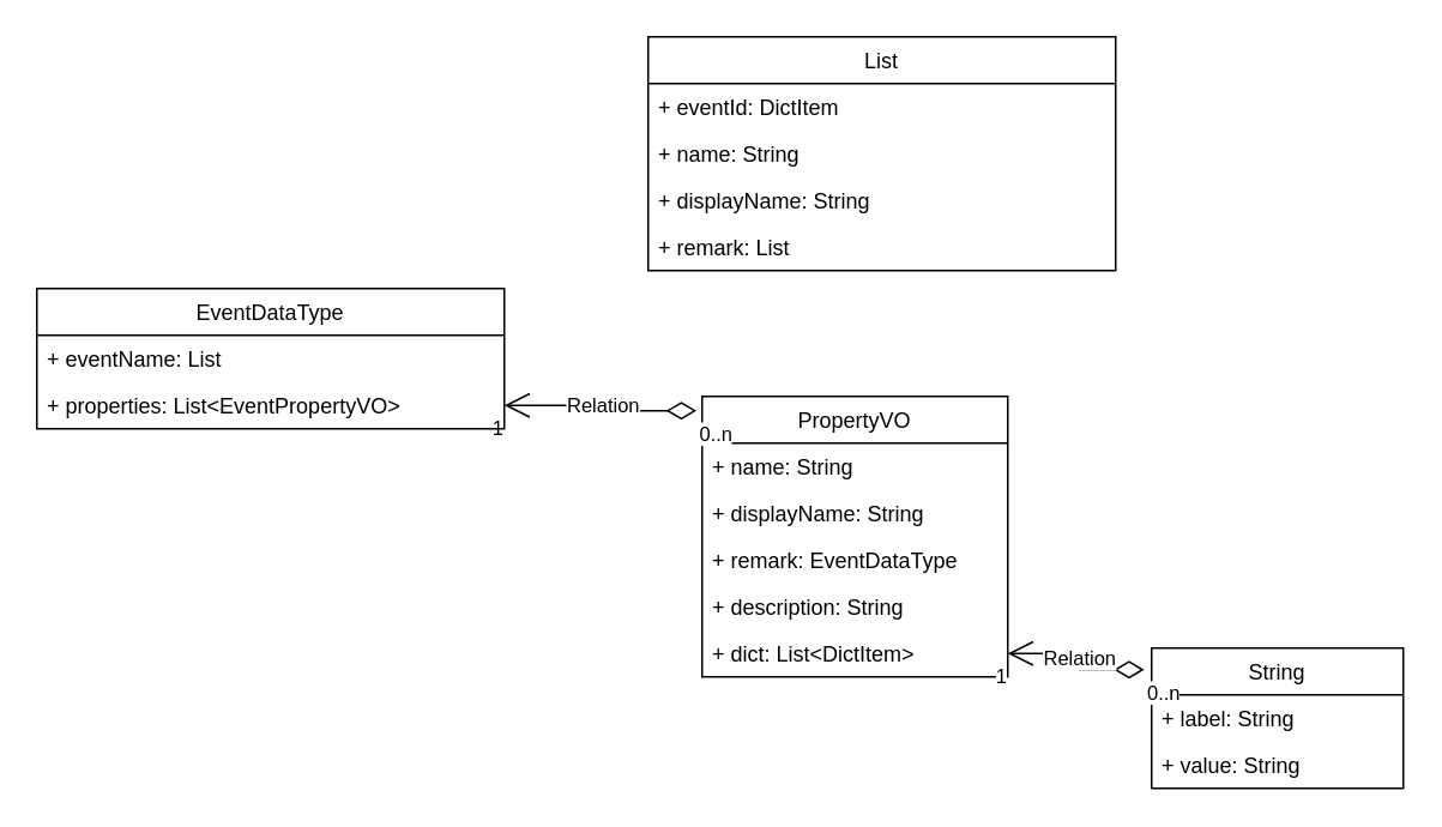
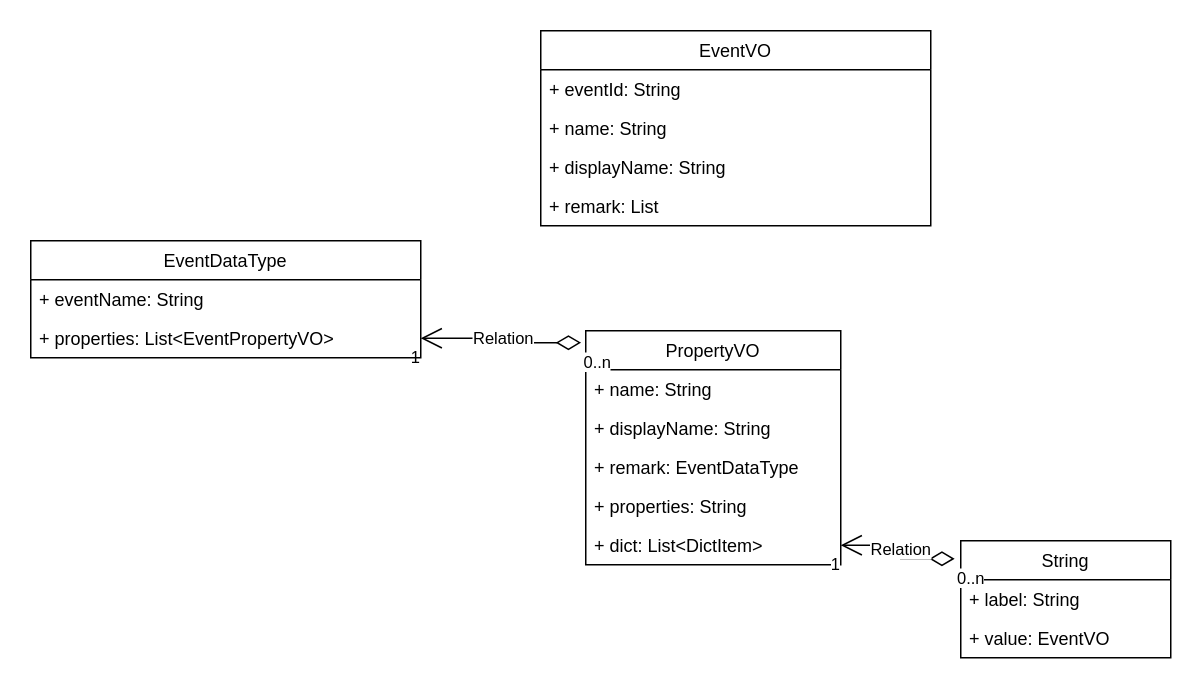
- <mxCell id="2" value="List" style="swimlane;fontStyle=0;childLayout=stackLayout;horizontal=1;startSize=26;fillColor=none;horizontalStack=0;resizeParent=1;resizeParentMax=0;resizeLast=0;collapsible=1;marginBottom=0;" vertex="1" parent="1"><mxGeometry x="360" y="20" width="260" height="130" as="geometry"><mxRectangle x="170" y="140" width="90" height="30" as="alternateBounds" /></mxGeometry></mxCell>
+ <mxCell id="2" value="EventVO" style="swimlane;fontStyle=0;childLayout=stackLayout;horizontal=1;startSize=26;fillColor=none;horizontalStack=0;resizeParent=1;resizeParentMax=0;resizeLast=0;collapsible=1;marginBottom=0;" vertex="1" parent="1"><mxGeometry x="360" y="20" width="260" height="130" as="geometry"><mxRectangle x="170" y="140" width="90" height="30" as="alternateBounds" /></mxGeometry></mxCell>
- <mxCell id="3" value="+ eventId: DictItem" style="text;strokeColor=none;fillColor=none;align=left;verticalAlign=top;spacingLeft=4;spacingRight=4;overflow=hidden;rotatable=0;points=[[0,0.5],[1,0.5]];portConstraint=eastwest;" vertex="1" parent="2"><mxGeometry y="26" width="260" height="26" as="geometry" /></mxCell>
+ <mxCell id="3" value="+ eventId: String" style="text;strokeColor=none;fillColor=none;align=left;verticalAlign=top;spacingLeft=4;spacingRight=4;overflow=hidden;rotatable=0;points=[[0,0.5],[1,0.5]];portConstraint=eastwest;" vertex="1" parent="2"><mxGeometry y="26" width="260" height="26" as="geometry" /></mxCell>
- <mxCell id="23" value="+ eventName: List" style="text;strokeColor=none;fillColor=none;align=left;verticalAlign=top;spacingLeft=4;spacingRight=4;overflow=hidden;rotatable=0;points=[[0,0.5],[1,0.5]];portConstraint=eastwest;" vertex="1" parent="22"><mxGeometry y="26" width="260" height="26" as="geometry" /></mxCell>
+ <mxCell id="23" value="+ eventName: String" style="text;strokeColor=none;fillColor=none;align=left;verticalAlign=top;spacingLeft=4;spacingRight=4;overflow=hidden;rotatable=0;points=[[0,0.5],[1,0.5]];portConstraint=eastwest;" vertex="1" parent="22"><mxGeometry y="26" width="260" height="26" as="geometry" /></mxCell>
- <mxCell id="11" value="+ description: String" style="text;strokeColor=none;fillColor=none;align=left;verticalAlign=top;spacingLeft=4;spacingRight=4;overflow=hidden;rotatable=0;points=[[0,0.5],[1,0.5]];portConstraint=eastwest;" vertex="1" parent="7"><mxGeometry y="104" width="170" height="26" as="geometry" /></mxCell>
+ <mxCell id="11" value="+ properties: String" style="text;strokeColor=none;fillColor=none;align=left;verticalAlign=top;spacingLeft=4;spacingRight=4;overflow=hidden;rotatable=0;points=[[0,0.5],[1,0.5]];portConstraint=eastwest;" vertex="1" parent="7"><mxGeometry y="104" width="170" height="26" as="geometry" /></mxCell>
- <mxCell id="18" value="+ value: String" style="text;strokeColor=none;fillColor=none;align=left;verticalAlign=top;spacingLeft=4;spacingRight=4;overflow=hidden;rotatable=0;points=[[0,0.5],[1,0.5]];portConstraint=eastwest;" vertex="1" parent="16"><mxGeometry y="52" width="140" height="26" as="geometry" /></mxCell>
+ <mxCell id="18" value="+ value: EventVO" style="text;strokeColor=none;fillColor=none;align=left;verticalAlign=top;spacingLeft=4;spacingRight=4;overflow=hidden;rotatable=0;points=[[0,0.5],[1,0.5]];portConstraint=eastwest;" vertex="1" parent="16"><mxGeometry y="52" width="140" height="26" as="geometry" /></mxCell>
